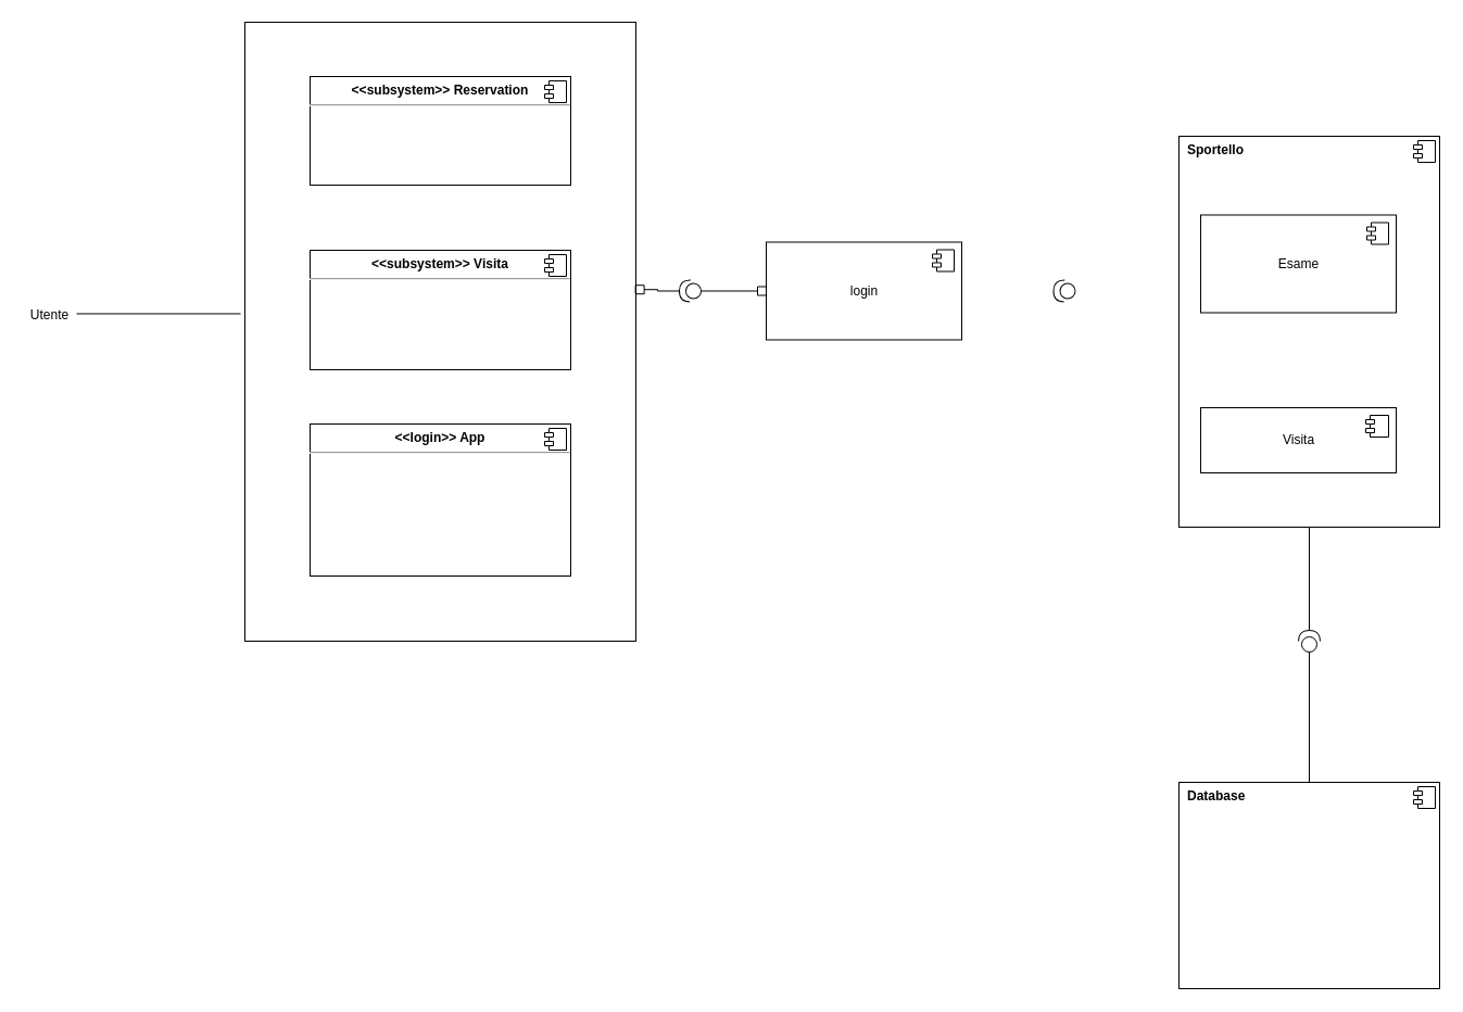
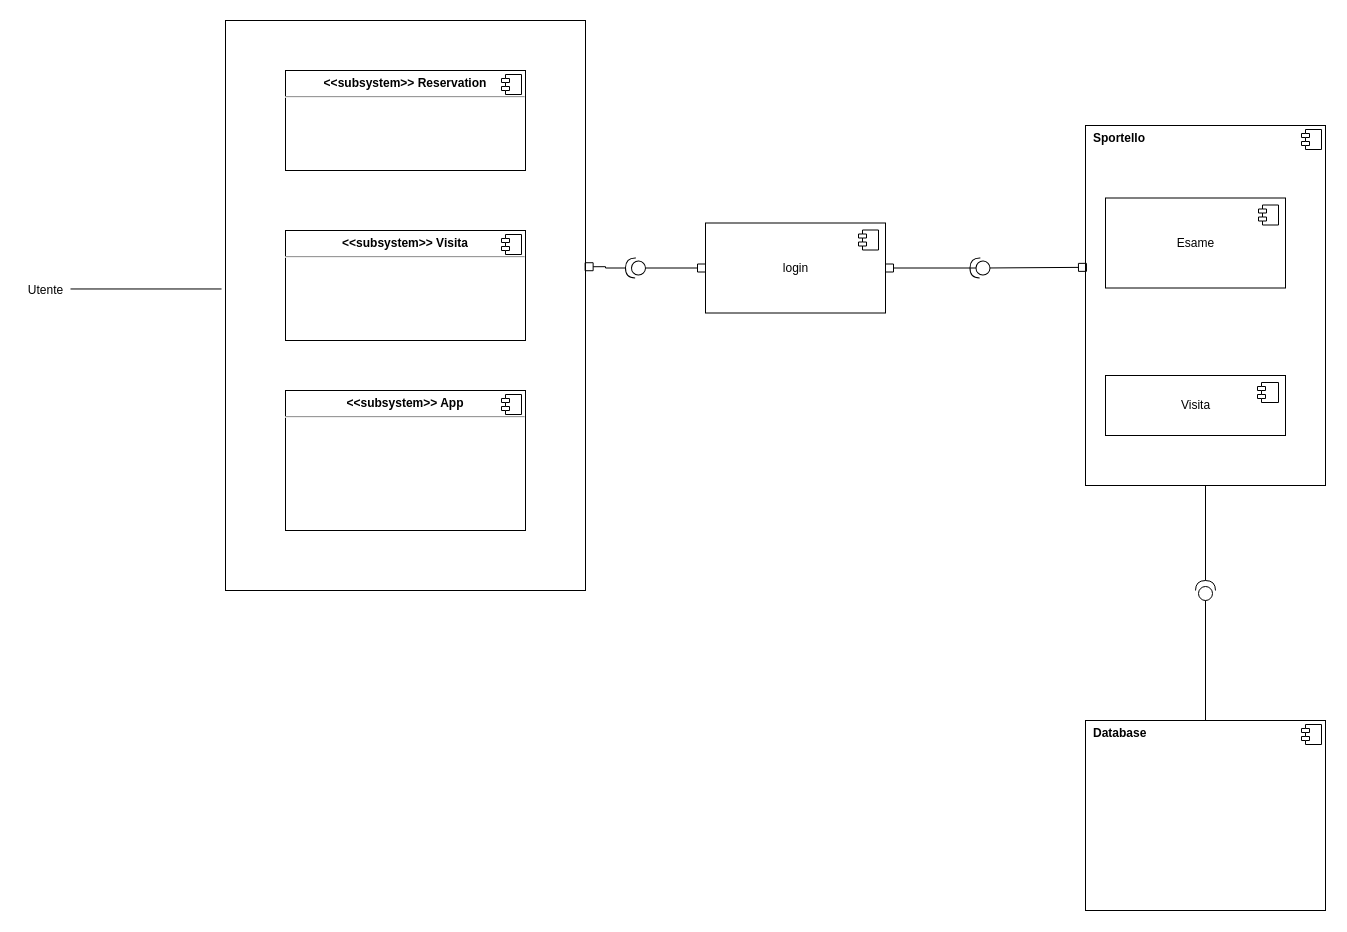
+ <mxCell id="18" style="edgeStyle=orthogonalEdgeStyle;rounded=0;orthogonalLoop=1;jettySize=auto;html=1;entryX=0.004;entryY=0.394;entryDx=0;entryDy=0;entryPerimeter=0;startArrow=box;startFill=0;endArrow=box;endFill=0;" edge="1" parent="1" source="9" target="5"><mxGeometry relative="1" as="geometry" /></mxCell>
- <mxCell id="16" value="&lt;p style=&quot;margin: 0px ; margin-top: 6px ; text-align: center&quot;&gt;&lt;b&gt;&amp;lt;&amp;lt;login&amp;gt;&amp;gt; App&lt;/b&gt;&lt;/p&gt;&lt;hr&gt;&lt;p style=&quot;margin: 0px ; margin-left: 8px&quot;&gt;&lt;br&gt;&lt;/p&gt;" style="align=left;overflow=fill;html=1;dropTarget=0;" vertex="1" parent="1"><mxGeometry x="285" y="390" width="240" height="140" as="geometry" /></mxCell>
+ <mxCell id="16" value="&lt;p style=&quot;margin: 0px ; margin-top: 6px ; text-align: center&quot;&gt;&lt;b&gt;&amp;lt;&amp;lt;subsystem&amp;gt;&amp;gt; App&lt;/b&gt;&lt;/p&gt;&lt;hr&gt;&lt;p style=&quot;margin: 0px ; margin-left: 8px&quot;&gt;&lt;br&gt;&lt;/p&gt;" style="align=left;overflow=fill;html=1;dropTarget=0;" vertex="1" parent="1"><mxGeometry x="285" y="390" width="240" height="140" as="geometry" /></mxCell>
